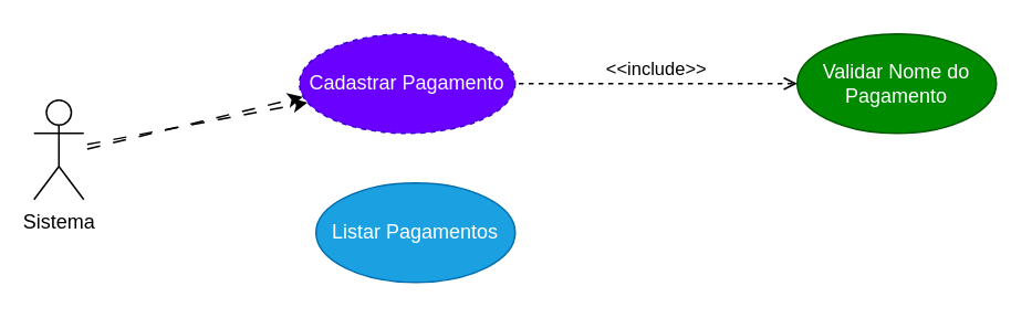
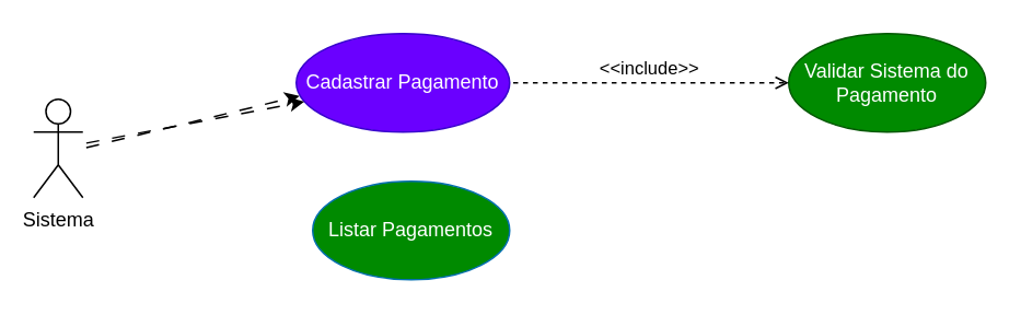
- <mxCell id="3" value="Cadastrar Pagamento" style="ellipse;whiteSpace=wrap;html=1;fillColor=#6a00ff;fontColor=#ffffff;strokeColor=#3700CC;dashed=1;" vertex="1" parent="1"><mxGeometry x="180" y="20" width="130" height="60" as="geometry" /></mxCell>
+ <mxCell id="3" value="Cadastrar Pagamento" style="ellipse;whiteSpace=wrap;html=1;fillColor=#6a00ff;fontColor=#ffffff;strokeColor=#3700CC;" vertex="1" parent="1"><mxGeometry x="180" y="20" width="130" height="60" as="geometry" /></mxCell>
- <mxCell id="7" value="Validar Nome do Pagamento" style="ellipse;whiteSpace=wrap;html=1;fillColor=#008a00;fontColor=#ffffff;strokeColor=#005700;" vertex="1" parent="1"><mxGeometry x="480" y="20" width="120" height="60" as="geometry" /></mxCell>
+ <mxCell id="7" value="Validar Sistema do Pagamento" style="ellipse;whiteSpace=wrap;html=1;fillColor=#008a00;fontColor=#ffffff;strokeColor=#005700;" vertex="1" parent="1"><mxGeometry x="480" y="20" width="120" height="60" as="geometry" /></mxCell>
- <mxCell id="4" value="Listar Pagamentos" style="ellipse;whiteSpace=wrap;html=1;fillColor=#1ba1e2;fontColor=#ffffff;strokeColor=#006EAF;" vertex="1" parent="1"><mxGeometry x="190" y="110" width="120" height="60" as="geometry" /></mxCell>
+ <mxCell id="4" value="Listar Pagamentos" style="ellipse;whiteSpace=wrap;html=1;fillColor=#008a00;fontColor=#ffffff;strokeColor=#006EAF;" vertex="1" parent="1"><mxGeometry x="190" y="110" width="120" height="60" as="geometry" /></mxCell>
